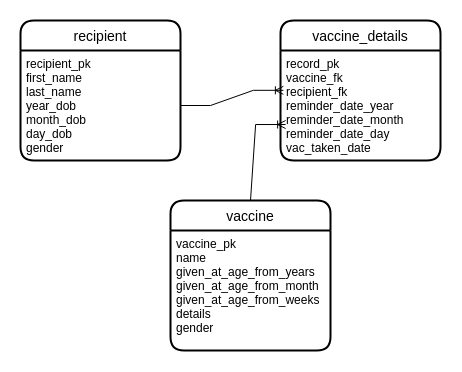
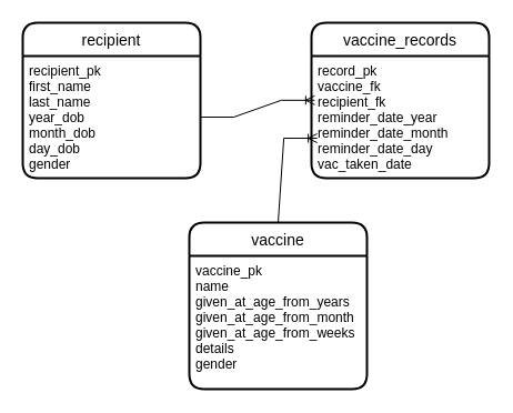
- <mxCell id="6" value="vaccine_details" style="swimlane;childLayout=stackLayout;horizontal=1;startSize=30;horizontalStack=0;rounded=1;fontSize=14;fontStyle=0;strokeWidth=2;resizeParent=0;resizeLast=1;shadow=0;dashed=0;align=center;" vertex="1" parent="1"><mxGeometry x="280" y="20" width="160" height="140" as="geometry" /></mxCell>
+ <mxCell id="6" value="vaccine_records" style="swimlane;childLayout=stackLayout;horizontal=1;startSize=30;horizontalStack=0;rounded=1;fontSize=14;fontStyle=0;strokeWidth=2;resizeParent=0;resizeLast=1;shadow=0;dashed=0;align=center;" vertex="1" parent="1"><mxGeometry x="280" y="20" width="160" height="140" as="geometry" /></mxCell>
